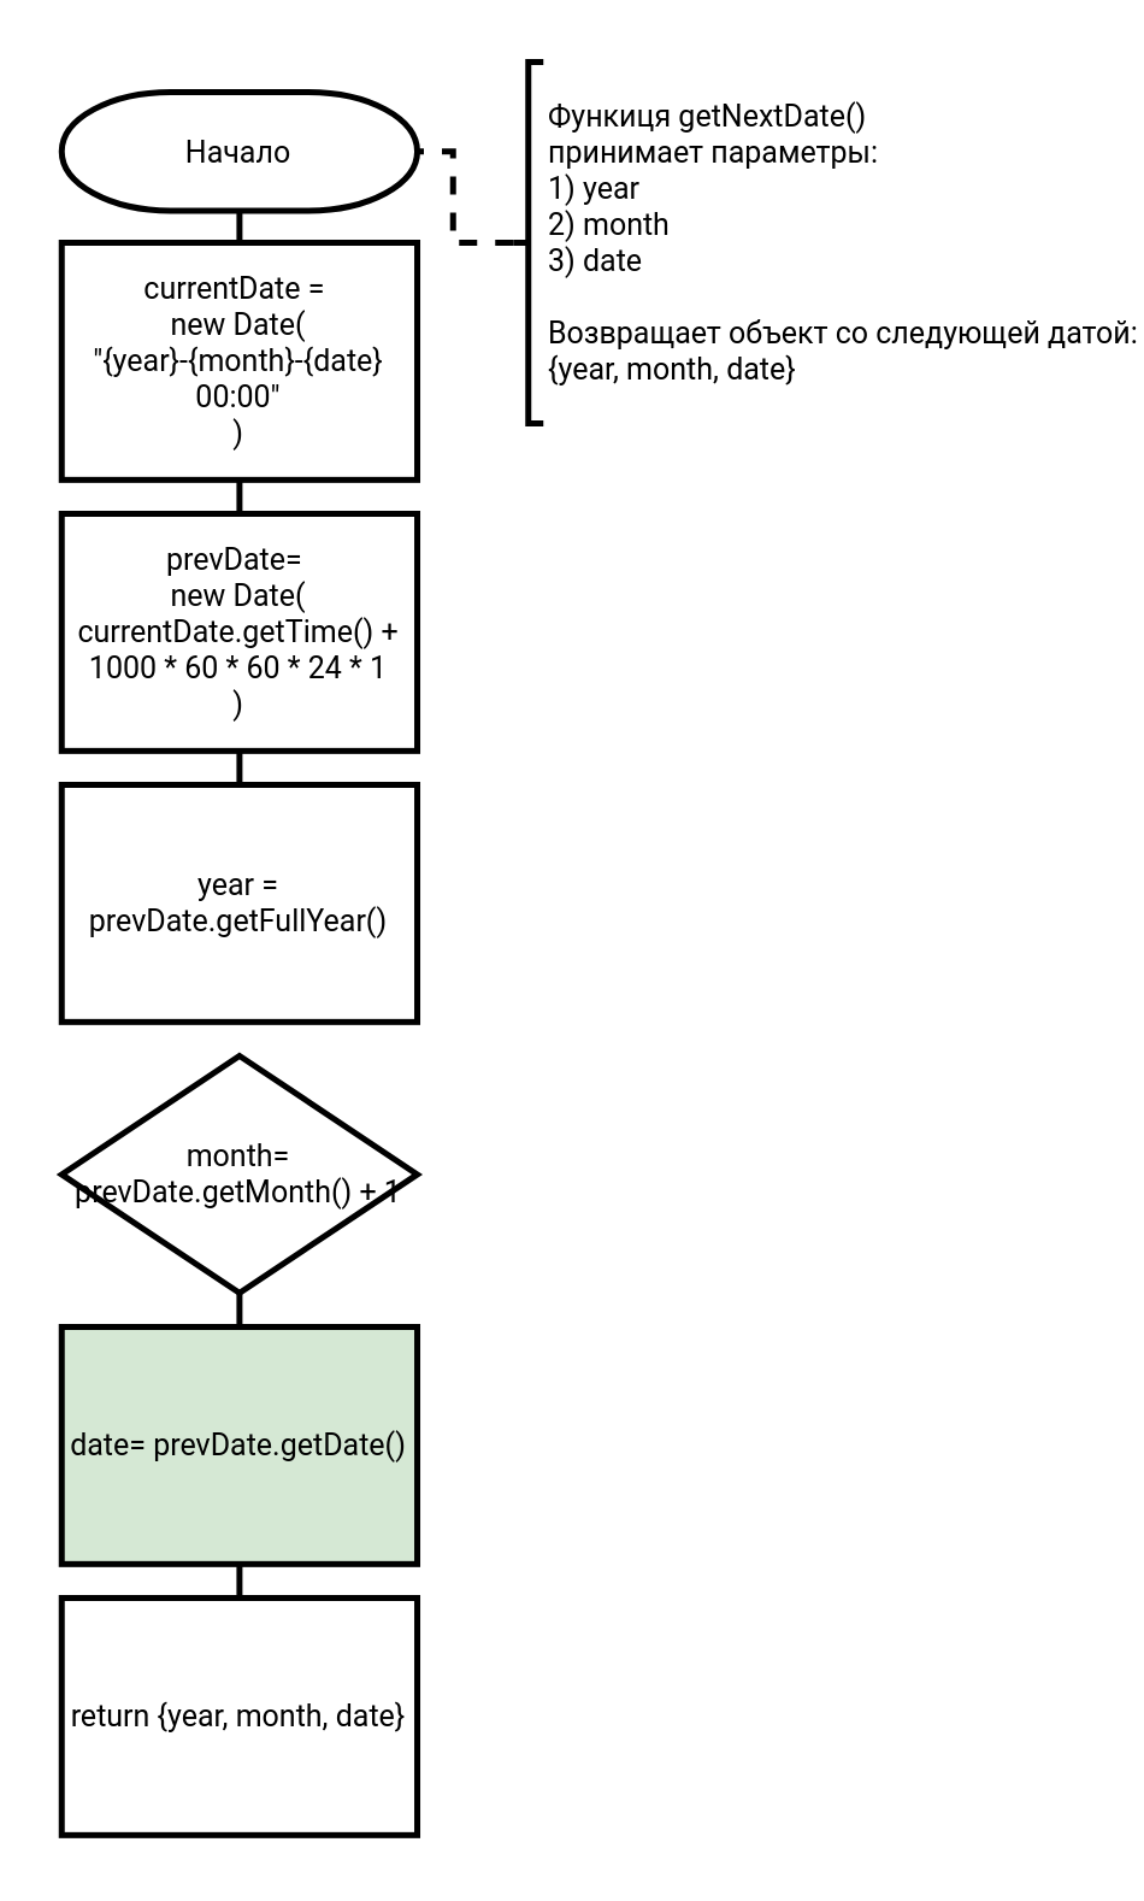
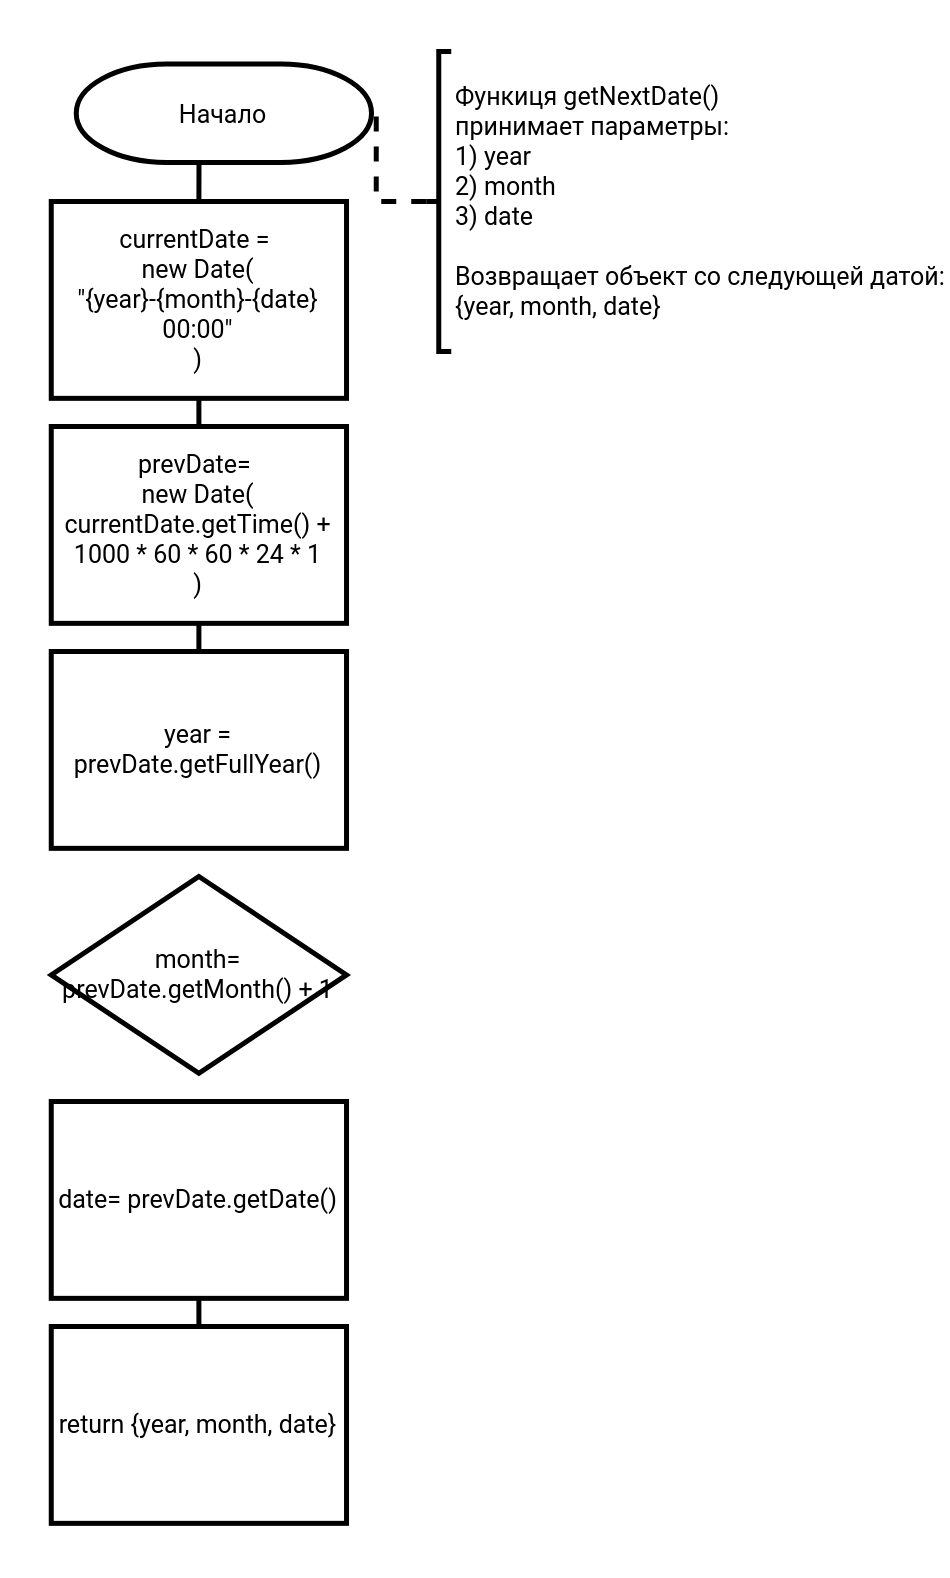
- <mxCell id="3" value="Начало" style="strokeWidth=2;html=1;shape=mxgraph.flowchart.terminator;whiteSpace=wrap;fontFamily=Roboto;fontSource=https%3A%2F%2Ffonts.googleapis.com%2Fcss%3Ffamily%3DRoboto;fontSize=10;" parent="1" vertex="1"><mxGeometry x="20" y="30" width="118.11" height="39.37" as="geometry" /></mxCell>
+ <mxCell id="3" value="Начало" style="strokeWidth=2;html=1;shape=mxgraph.flowchart.terminator;whiteSpace=wrap;fontFamily=Roboto;fontSource=https%3A%2F%2Ffonts.googleapis.com%2Fcss%3Ffamily%3DRoboto;fontSize=10;" parent="1" vertex="1"><mxGeometry x="30" y="25" width="118.11" height="39.37" as="geometry" /></mxCell>
- <mxCell id="9" style="edgeStyle=orthogonalEdgeStyle;rounded=0;orthogonalLoop=1;jettySize=auto;html=1;exitX=0.5;exitY=1;exitDx=0;exitDy=0;entryX=0.5;entryY=0;entryDx=0;entryDy=0;endArrow=none;endFill=0;strokeWidth=2;fontFamily=Roboto;fontSource=https%3A%2F%2Ffonts.googleapis.com%2Fcss%3Ffamily%3DRoboto;fontSize=10;" parent="1" source="10" target="12" edge="1"><mxGeometry relative="1" as="geometry" /></mxCell>
- <mxCell id="12" value="date= prevDate.getDate()" style="rounded=0;whiteSpace=wrap;html=1;absoluteArcSize=1;arcSize=14;strokeWidth=2;fontFamily=Roboto;fontSource=https%3A%2F%2Ffonts.googleapis.com%2Fcss%3Ffamily%3DRoboto;fontSize=10;fillColor=#d5e8d4;" parent="1" vertex="1"><mxGeometry x="20" y="440" width="118.11" height="78.74" as="geometry" /></mxCell>
+ <mxCell id="12" value="date= prevDate.getDate()" style="rounded=0;whiteSpace=wrap;html=1;absoluteArcSize=1;arcSize=14;strokeWidth=2;fontFamily=Roboto;fontSource=https%3A%2F%2Ffonts.googleapis.com%2Fcss%3Ffamily%3DRoboto;fontSize=10;" parent="1" vertex="1"><mxGeometry x="20" y="440" width="118.11" height="78.74" as="geometry" /></mxCell>
